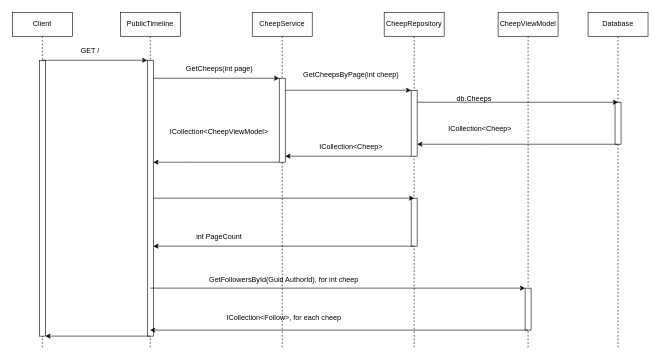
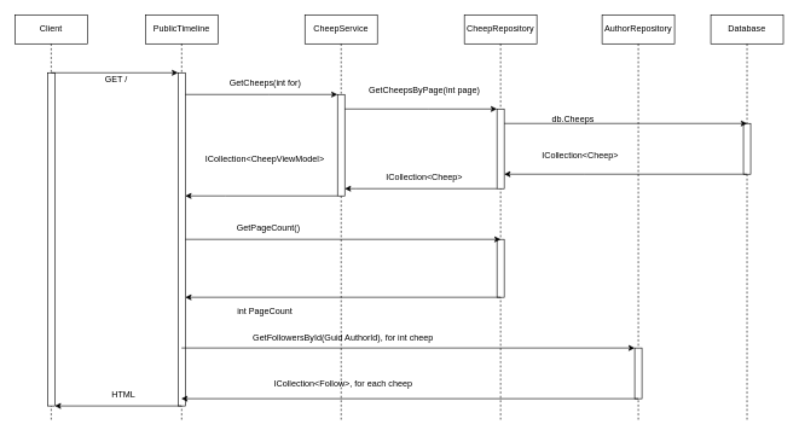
- <mxCell id="32" value="CheepViewModel" style="shape=umlLifeline;perimeter=lifelinePerimeter;whiteSpace=wrap;html=1;container=0;dropTarget=0;collapsible=0;recursiveResize=0;outlineConnect=0;portConstraint=eastwest;newEdgeStyle={&quot;edgeStyle&quot;:&quot;elbowEdgeStyle&quot;,&quot;elbow&quot;:&quot;vertical&quot;,&quot;curved&quot;:0,&quot;rounded&quot;:0};" vertex="1" parent="1"><mxGeometry x="830" y="20" width="100" height="560" as="geometry" /></mxCell>
+ <mxCell id="32" value="AuthorRepository" style="shape=umlLifeline;perimeter=lifelinePerimeter;whiteSpace=wrap;html=1;container=0;dropTarget=0;collapsible=0;recursiveResize=0;outlineConnect=0;portConstraint=eastwest;newEdgeStyle={&quot;edgeStyle&quot;:&quot;elbowEdgeStyle&quot;,&quot;elbow&quot;:&quot;vertical&quot;,&quot;curved&quot;:0,&quot;rounded&quot;:0};" vertex="1" parent="1"><mxGeometry x="830" y="20" width="100" height="560" as="geometry" /></mxCell>
- <mxCell id="14" value="GET /" style="text;html=1;strokeColor=none;fillColor=none;align=center;verticalAlign=middle;whiteSpace=wrap;rounded=0;" vertex="1" parent="1"><mxGeometry x="120" y="70" width="60" height="30" as="geometry" /></mxCell>
+ <mxCell id="14" value="GET /" style="text;html=1;strokeColor=none;fillColor=none;align=center;verticalAlign=middle;whiteSpace=wrap;rounded=0;" vertex="1" parent="1"><mxGeometry x="130" y="95" width="60" height="30" as="geometry" /></mxCell>
- <mxCell id="16" value="GetCheeps(int page)" style="text;html=1;strokeColor=none;fillColor=none;align=center;verticalAlign=middle;whiteSpace=wrap;rounded=0;" vertex="1" parent="1"><mxGeometry x="303" y="100" width="125" height="30" as="geometry" /></mxCell>
+ <mxCell id="16" value="GetCheeps(int for)" style="text;html=1;strokeColor=none;fillColor=none;align=center;verticalAlign=middle;whiteSpace=wrap;rounded=0;" vertex="1" parent="1"><mxGeometry x="303" y="100" width="125" height="30" as="geometry" /></mxCell>
- <mxCell id="20" value="GetCheepsByPage(int cheep)" style="text;html=1;strokeColor=none;fillColor=none;align=center;verticalAlign=middle;whiteSpace=wrap;rounded=0;" vertex="1" parent="1"><mxGeometry x="480" y="110" width="210" height="30" as="geometry" /></mxCell>
+ <mxCell id="20" value="GetCheepsByPage(int page)" style="text;html=1;strokeColor=none;fillColor=none;align=center;verticalAlign=middle;whiteSpace=wrap;rounded=0;" vertex="1" parent="1"><mxGeometry x="480" y="110" width="210" height="30" as="geometry" /></mxCell>
+ <mxCell id="29" value="GetPageCount()" style="text;html=1;strokeColor=none;fillColor=none;align=center;verticalAlign=middle;whiteSpace=wrap;rounded=0;" vertex="1" parent="1"><mxGeometry x="340" y="300" width="60" height="30" as="geometry" /></mxCell>
- <mxCell id="30" value="int PageCount" style="text;html=1;strokeColor=none;fillColor=none;align=center;verticalAlign=middle;whiteSpace=wrap;rounded=0;" vertex="1" parent="1"><mxGeometry x="320" y="380" width="90" height="30" as="geometry" /></mxCell>
+ <mxCell id="30" value="int PageCount" style="text;html=1;strokeColor=none;fillColor=none;align=center;verticalAlign=middle;whiteSpace=wrap;rounded=0;" vertex="1" parent="1"><mxGeometry x="320" y="415" width="90" height="30" as="geometry" /></mxCell>
+ <mxCell id="38" value="HTML" style="text;html=1;strokeColor=none;fillColor=none;align=center;verticalAlign=middle;whiteSpace=wrap;rounded=0;" vertex="1" parent="1"><mxGeometry x="140" y="530" width="60" height="30" as="geometry" /></mxCell>
